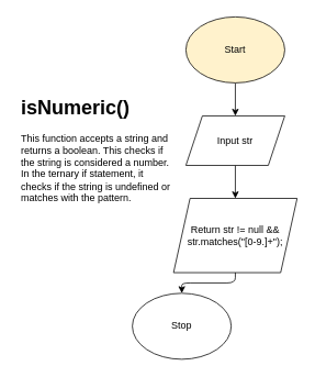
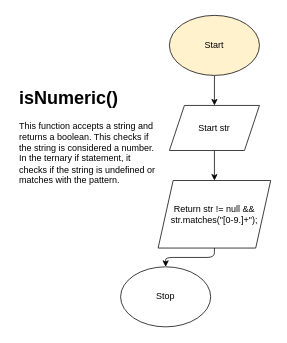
- <mxCell id="5" value="Input str" style="shape=parallelogram;perimeter=parallelogramPerimeter;whiteSpace=wrap;html=1;fixedSize=1;" vertex="1" parent="1"><mxGeometry x="225" y="140" width="120" height="60" as="geometry" /></mxCell>
+ <mxCell id="5" value="Start str" style="shape=parallelogram;perimeter=parallelogramPerimeter;whiteSpace=wrap;html=1;fixedSize=1;" vertex="1" parent="1"><mxGeometry x="225" y="140" width="120" height="60" as="geometry" /></mxCell>
